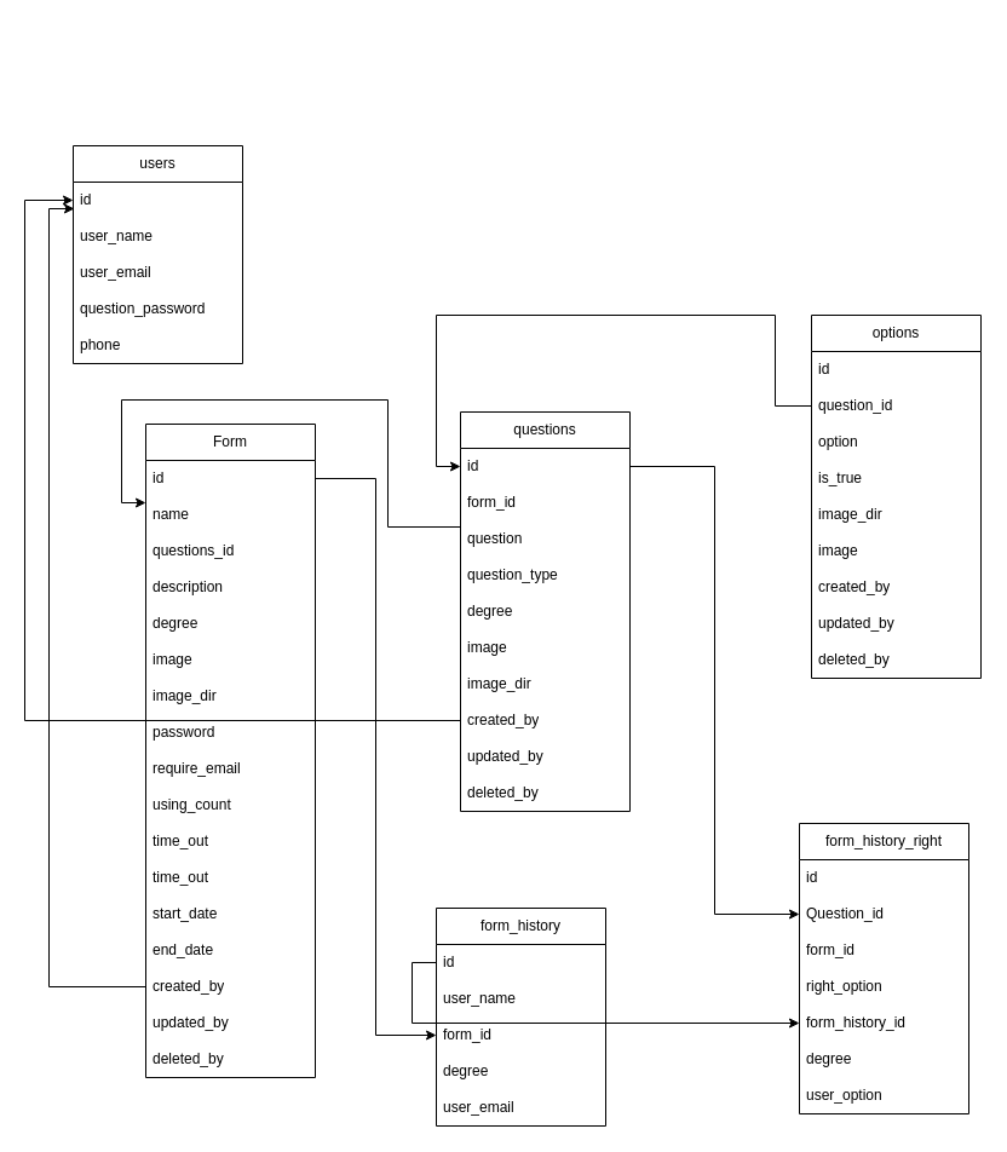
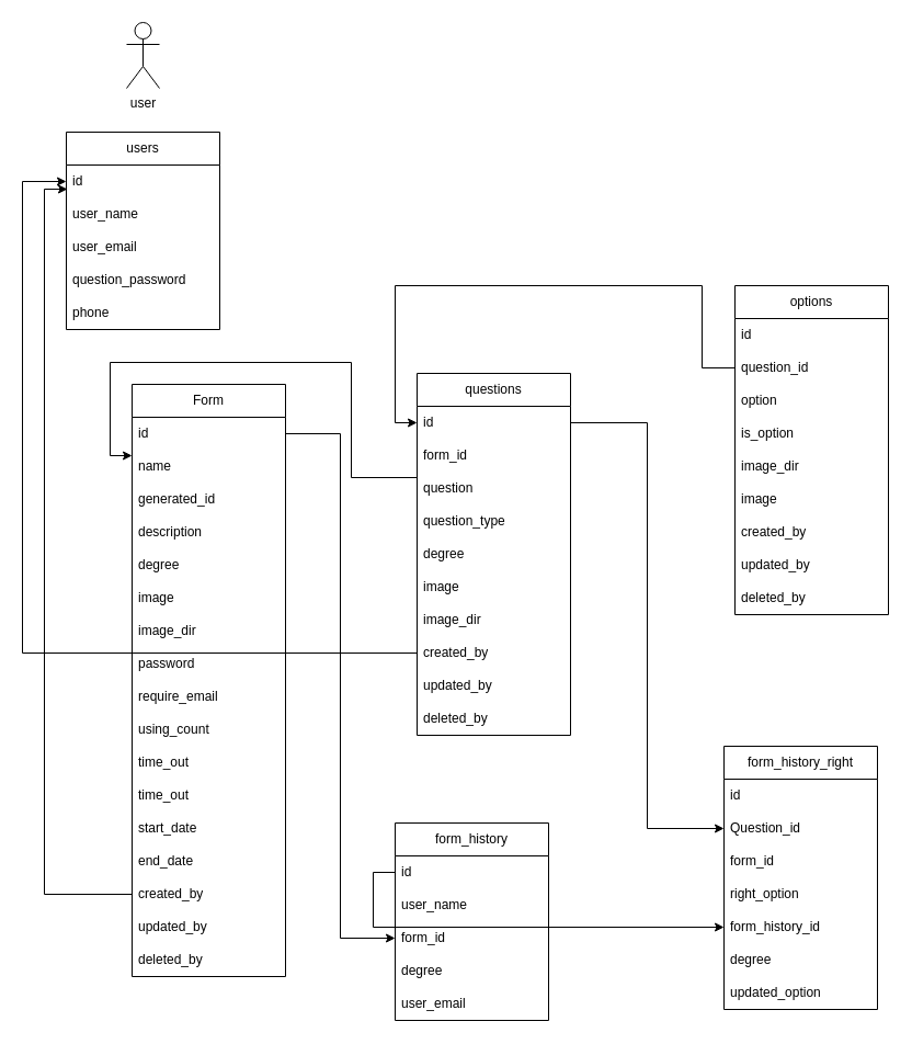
+ <mxCell id="8" value="user&lt;br&gt;" style="shape=umlActor;verticalLabelPosition=bottom;verticalAlign=top;html=1;outlineConnect=0;" vertex="1" parent="1"><mxGeometry x="115" y="20" width="30" height="60" as="geometry" /></mxCell>
- <mxCell id="45" value="is_true" style="text;strokeColor=none;fillColor=none;align=left;verticalAlign=middle;spacingLeft=4;spacingRight=4;overflow=hidden;points=[[0,0.5],[1,0.5]];portConstraint=eastwest;rotatable=0;whiteSpace=wrap;html=1;" vertex="1" parent="41"><mxGeometry y="120" width="140" height="30" as="geometry" /></mxCell>
+ <mxCell id="45" value="is_option" style="text;strokeColor=none;fillColor=none;align=left;verticalAlign=middle;spacingLeft=4;spacingRight=4;overflow=hidden;points=[[0,0.5],[1,0.5]];portConstraint=eastwest;rotatable=0;whiteSpace=wrap;html=1;" vertex="1" parent="41"><mxGeometry y="120" width="140" height="30" as="geometry" /></mxCell>
- <mxCell id="12" value="questions_id" style="text;strokeColor=none;fillColor=none;align=left;verticalAlign=middle;spacingLeft=4;spacingRight=4;overflow=hidden;points=[[0,0.5],[1,0.5]];portConstraint=eastwest;rotatable=0;whiteSpace=wrap;html=1;" vertex="1" parent="9"><mxGeometry y="90" width="140" height="30" as="geometry" /></mxCell>
+ <mxCell id="12" value="generated_id" style="text;strokeColor=none;fillColor=none;align=left;verticalAlign=middle;spacingLeft=4;spacingRight=4;overflow=hidden;points=[[0,0.5],[1,0.5]];portConstraint=eastwest;rotatable=0;whiteSpace=wrap;html=1;" vertex="1" parent="9"><mxGeometry y="90" width="140" height="30" as="geometry" /></mxCell>
- <mxCell id="65" value="user_option" style="text;strokeColor=none;fillColor=none;align=left;verticalAlign=middle;spacingLeft=4;spacingRight=4;overflow=hidden;points=[[0,0.5],[1,0.5]];portConstraint=eastwest;rotatable=0;whiteSpace=wrap;html=1;" vertex="1" parent="58"><mxGeometry y="210" width="140" height="30" as="geometry" /></mxCell>
+ <mxCell id="65" value="updated_option" style="text;strokeColor=none;fillColor=none;align=left;verticalAlign=middle;spacingLeft=4;spacingRight=4;overflow=hidden;points=[[0,0.5],[1,0.5]];portConstraint=eastwest;rotatable=0;whiteSpace=wrap;html=1;" vertex="1" parent="58"><mxGeometry y="210" width="140" height="30" as="geometry" /></mxCell>
